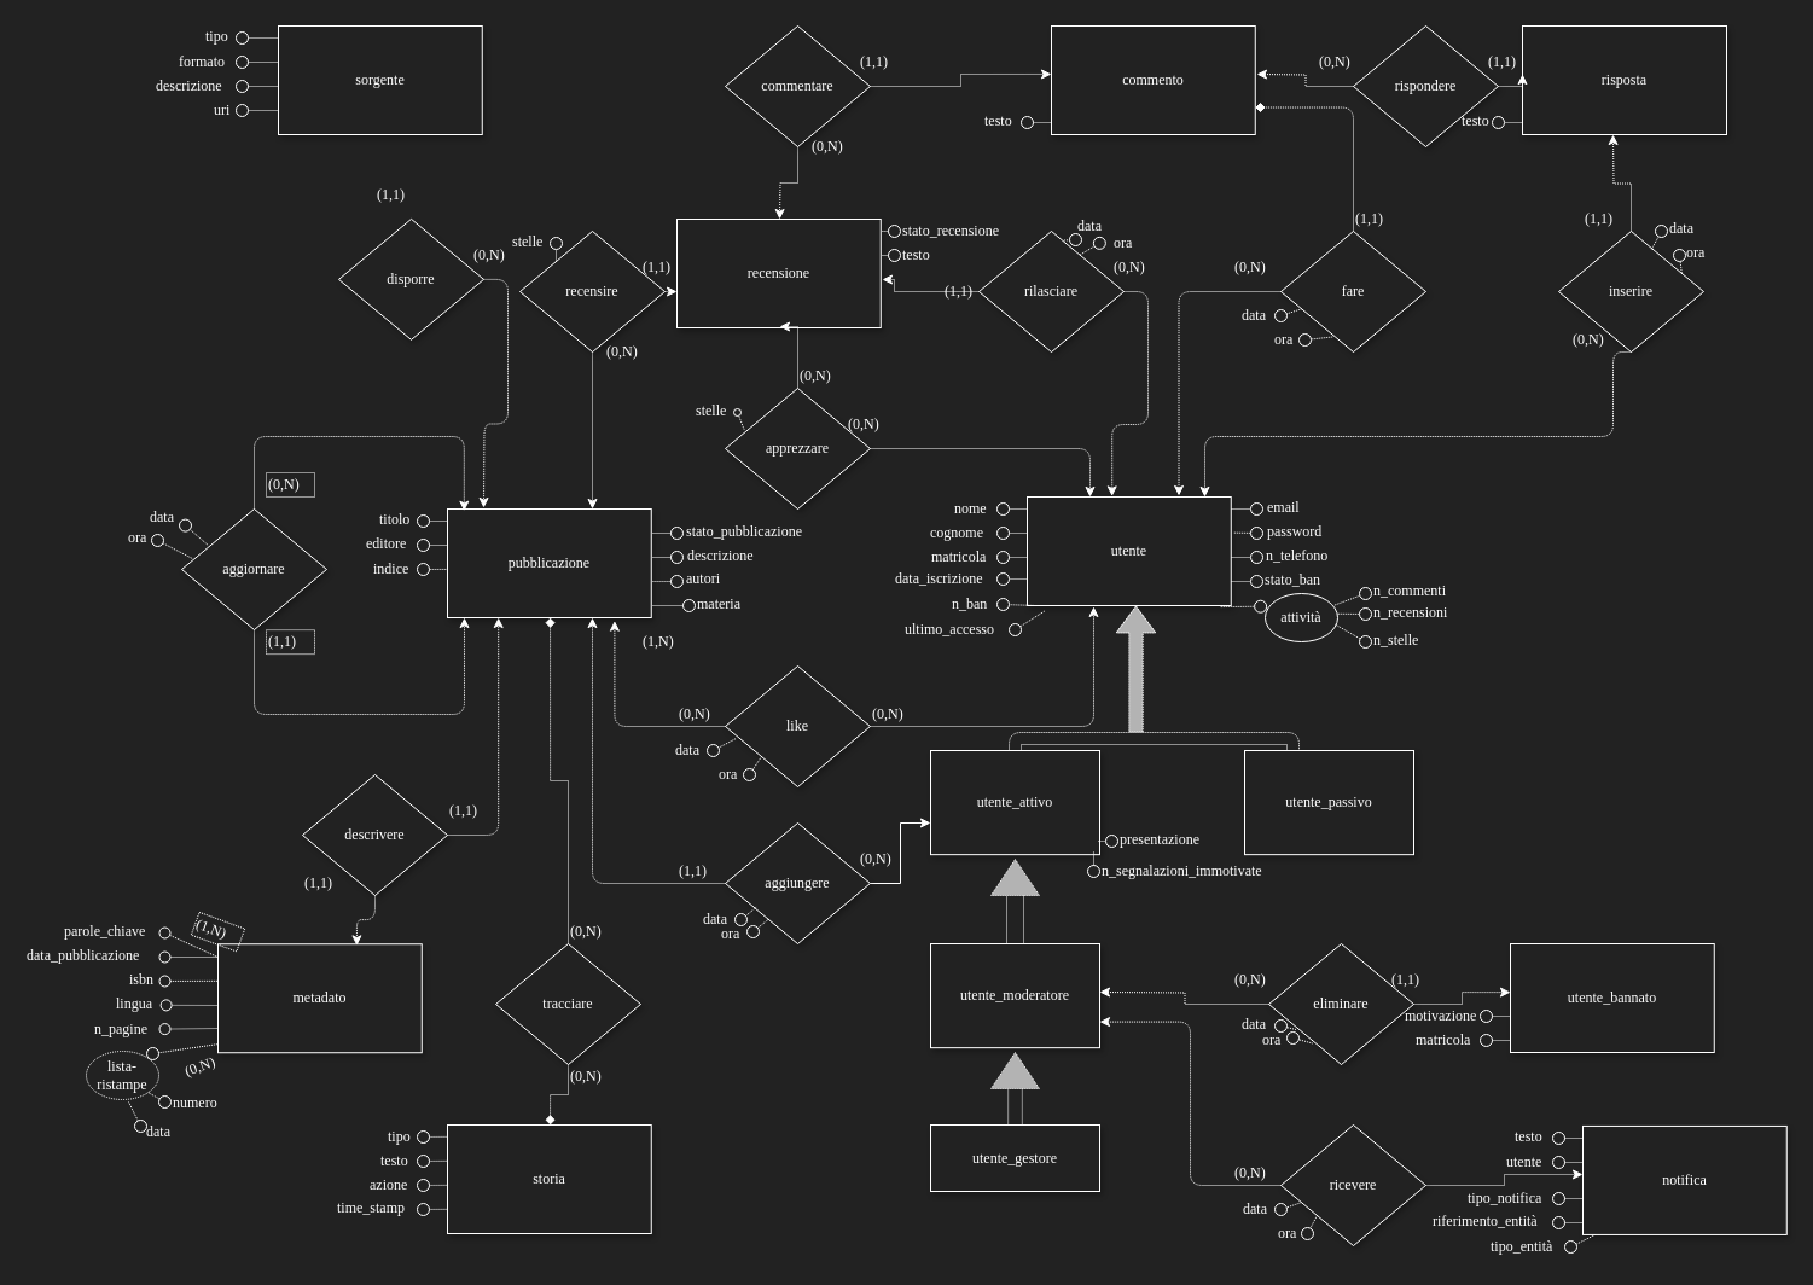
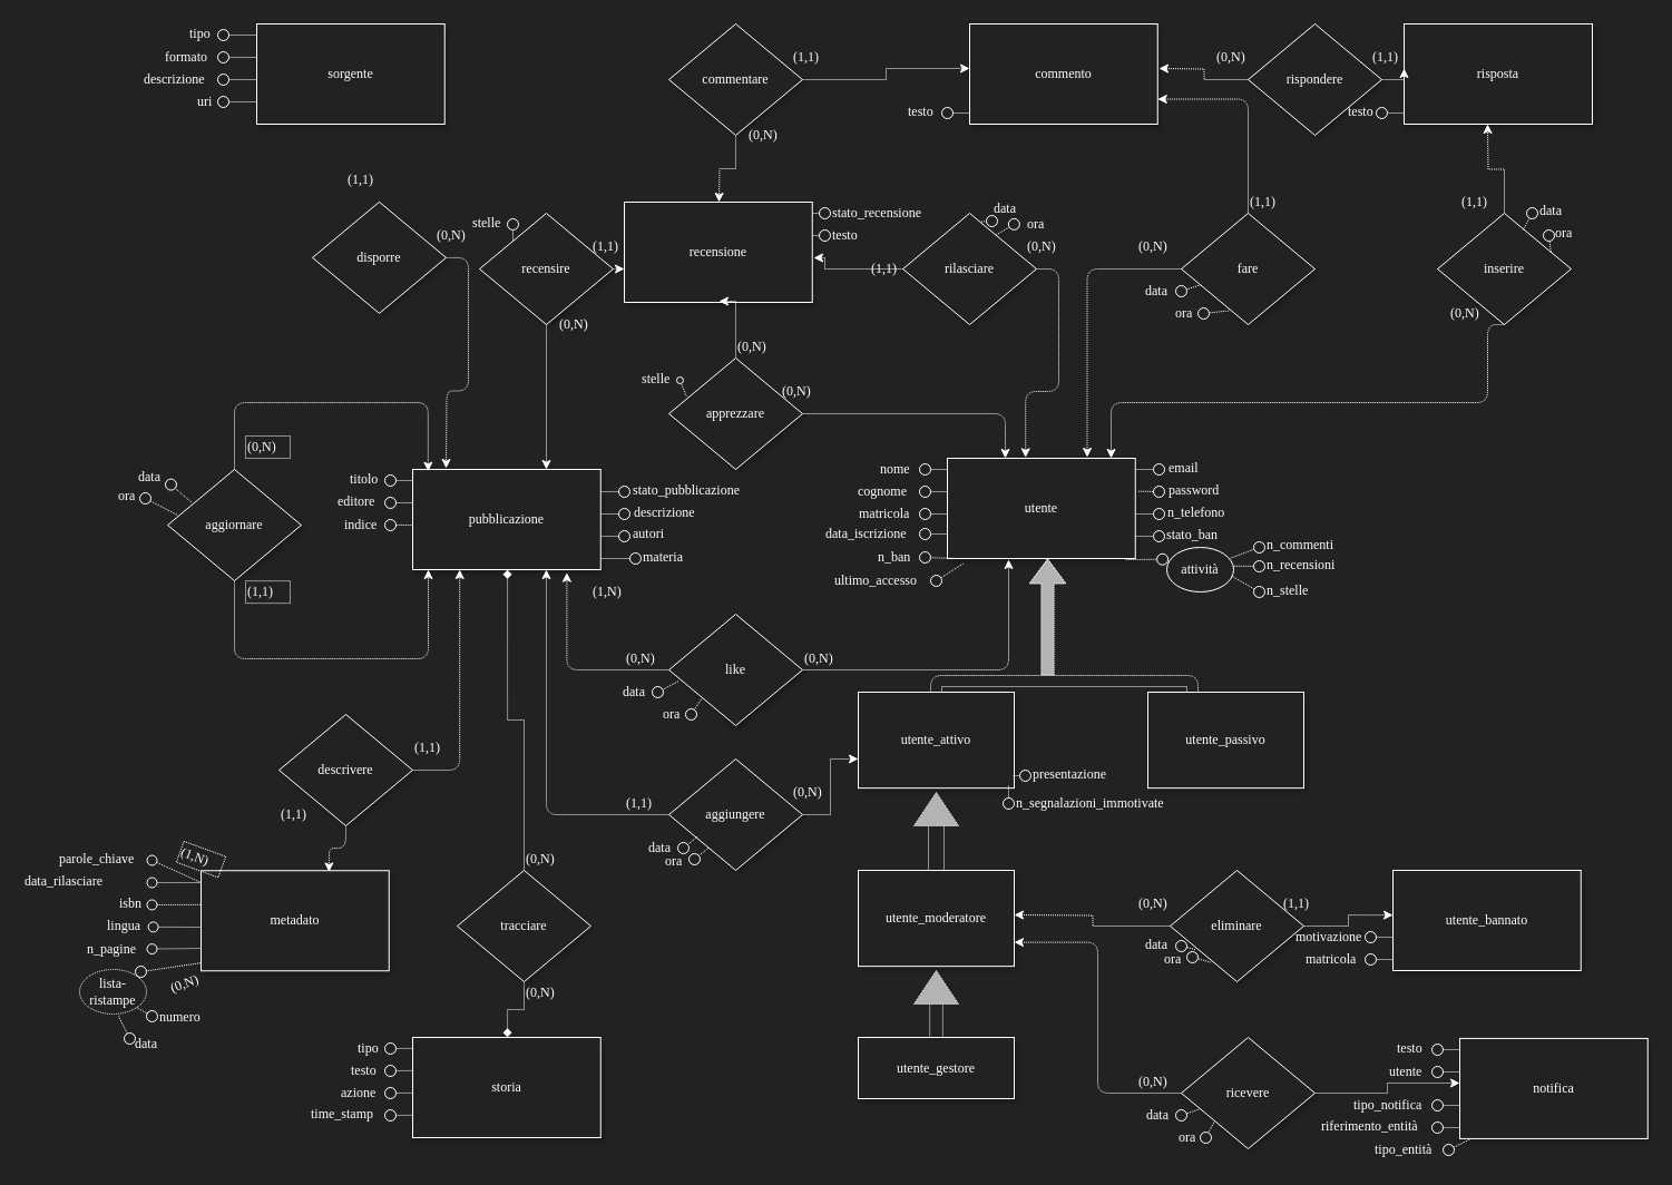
- <mxCell id="126" value="" style="edgeStyle=orthogonalEdgeStyle;orthogonalLoop=1;jettySize=auto;html=1;entryX=1;entryY=0.75;entryDx=0;entryDy=0;exitX=0.5;exitY=0;exitDx=0;exitDy=0;fontFamily=Avenir Next;dashed=1;dashPattern=1 1;rounded=1;fontColor=#FFFFFF;fontSize=12;strokeColor=#FFFFFF;endArrow=diamond;" parent="1" source="127" target="123" edge="1"><mxGeometry relative="1" as="geometry"><mxPoint x="1080" y="191" as="sourcePoint" /></mxGeometry></mxCell>
+ <mxCell id="126" value="" style="edgeStyle=orthogonalEdgeStyle;orthogonalLoop=1;jettySize=auto;html=1;entryX=1;entryY=0.75;entryDx=0;entryDy=0;exitX=0.5;exitY=0;exitDx=0;exitDy=0;fontFamily=Avenir Next;dashed=1;dashPattern=1 1;rounded=1;fontColor=#FFFFFF;fontSize=12;strokeColor=#FFFFFF;" parent="1" source="127" target="123" edge="1"><mxGeometry relative="1" as="geometry"><mxPoint x="1080" y="191" as="sourcePoint" /></mxGeometry></mxCell>
- <mxCell id="39" style="edgeStyle=orthogonalEdgeStyle;rounded=0;orthogonalLoop=1;jettySize=auto;html=1;exitX=1;exitY=0.5;exitDx=0;exitDy=0;entryX=0;entryY=0.696;entryDx=0;entryDy=0;entryPerimeter=0;fontFamily=Avenir Next;dashed=0;dashPattern=1 1;fontColor=#FFFFFF;fontSize=12;strokeColor=#FFFFFF;" parent="1" source="41" target="8" edge="1"><mxGeometry relative="1" as="geometry"><mxPoint x="760" y="681" as="targetPoint" /></mxGeometry></mxCell>
+ <mxCell id="39" style="edgeStyle=orthogonalEdgeStyle;rounded=0;orthogonalLoop=1;jettySize=auto;html=1;exitX=1;exitY=0.5;exitDx=0;exitDy=0;entryX=0;entryY=0.696;entryDx=0;entryDy=0;entryPerimeter=0;fontFamily=Avenir Next;dashed=1;dashPattern=1 1;fontColor=#FFFFFF;fontSize=12;strokeColor=#FFFFFF;" parent="1" source="41" target="8" edge="1"><mxGeometry relative="1" as="geometry"><mxPoint x="760" y="681" as="targetPoint" /></mxGeometry></mxCell>
- <mxCell id="69" value="data_pubblicazione" style="text;html=1;resizable=0;points=[];autosize=1;align=left;verticalAlign=top;spacingTop=-4;fontFamily=Avenir Next;dashed=1;dashPattern=1 1;fontColor=#FFFFFF;fontSize=12;strokeColor=none;" parent="1" vertex="1"><mxGeometry x="20" y="781" width="120" height="20" as="geometry" /></mxCell>
+ <mxCell id="69" value="data_rilasciare" style="text;html=1;resizable=0;points=[];autosize=1;align=left;verticalAlign=top;spacingTop=-4;fontFamily=Avenir Next;dashed=1;dashPattern=1 1;fontColor=#FFFFFF;fontSize=12;strokeColor=none;" parent="1" vertex="1"><mxGeometry x="20" y="781" width="120" height="20" as="geometry" /></mxCell>
